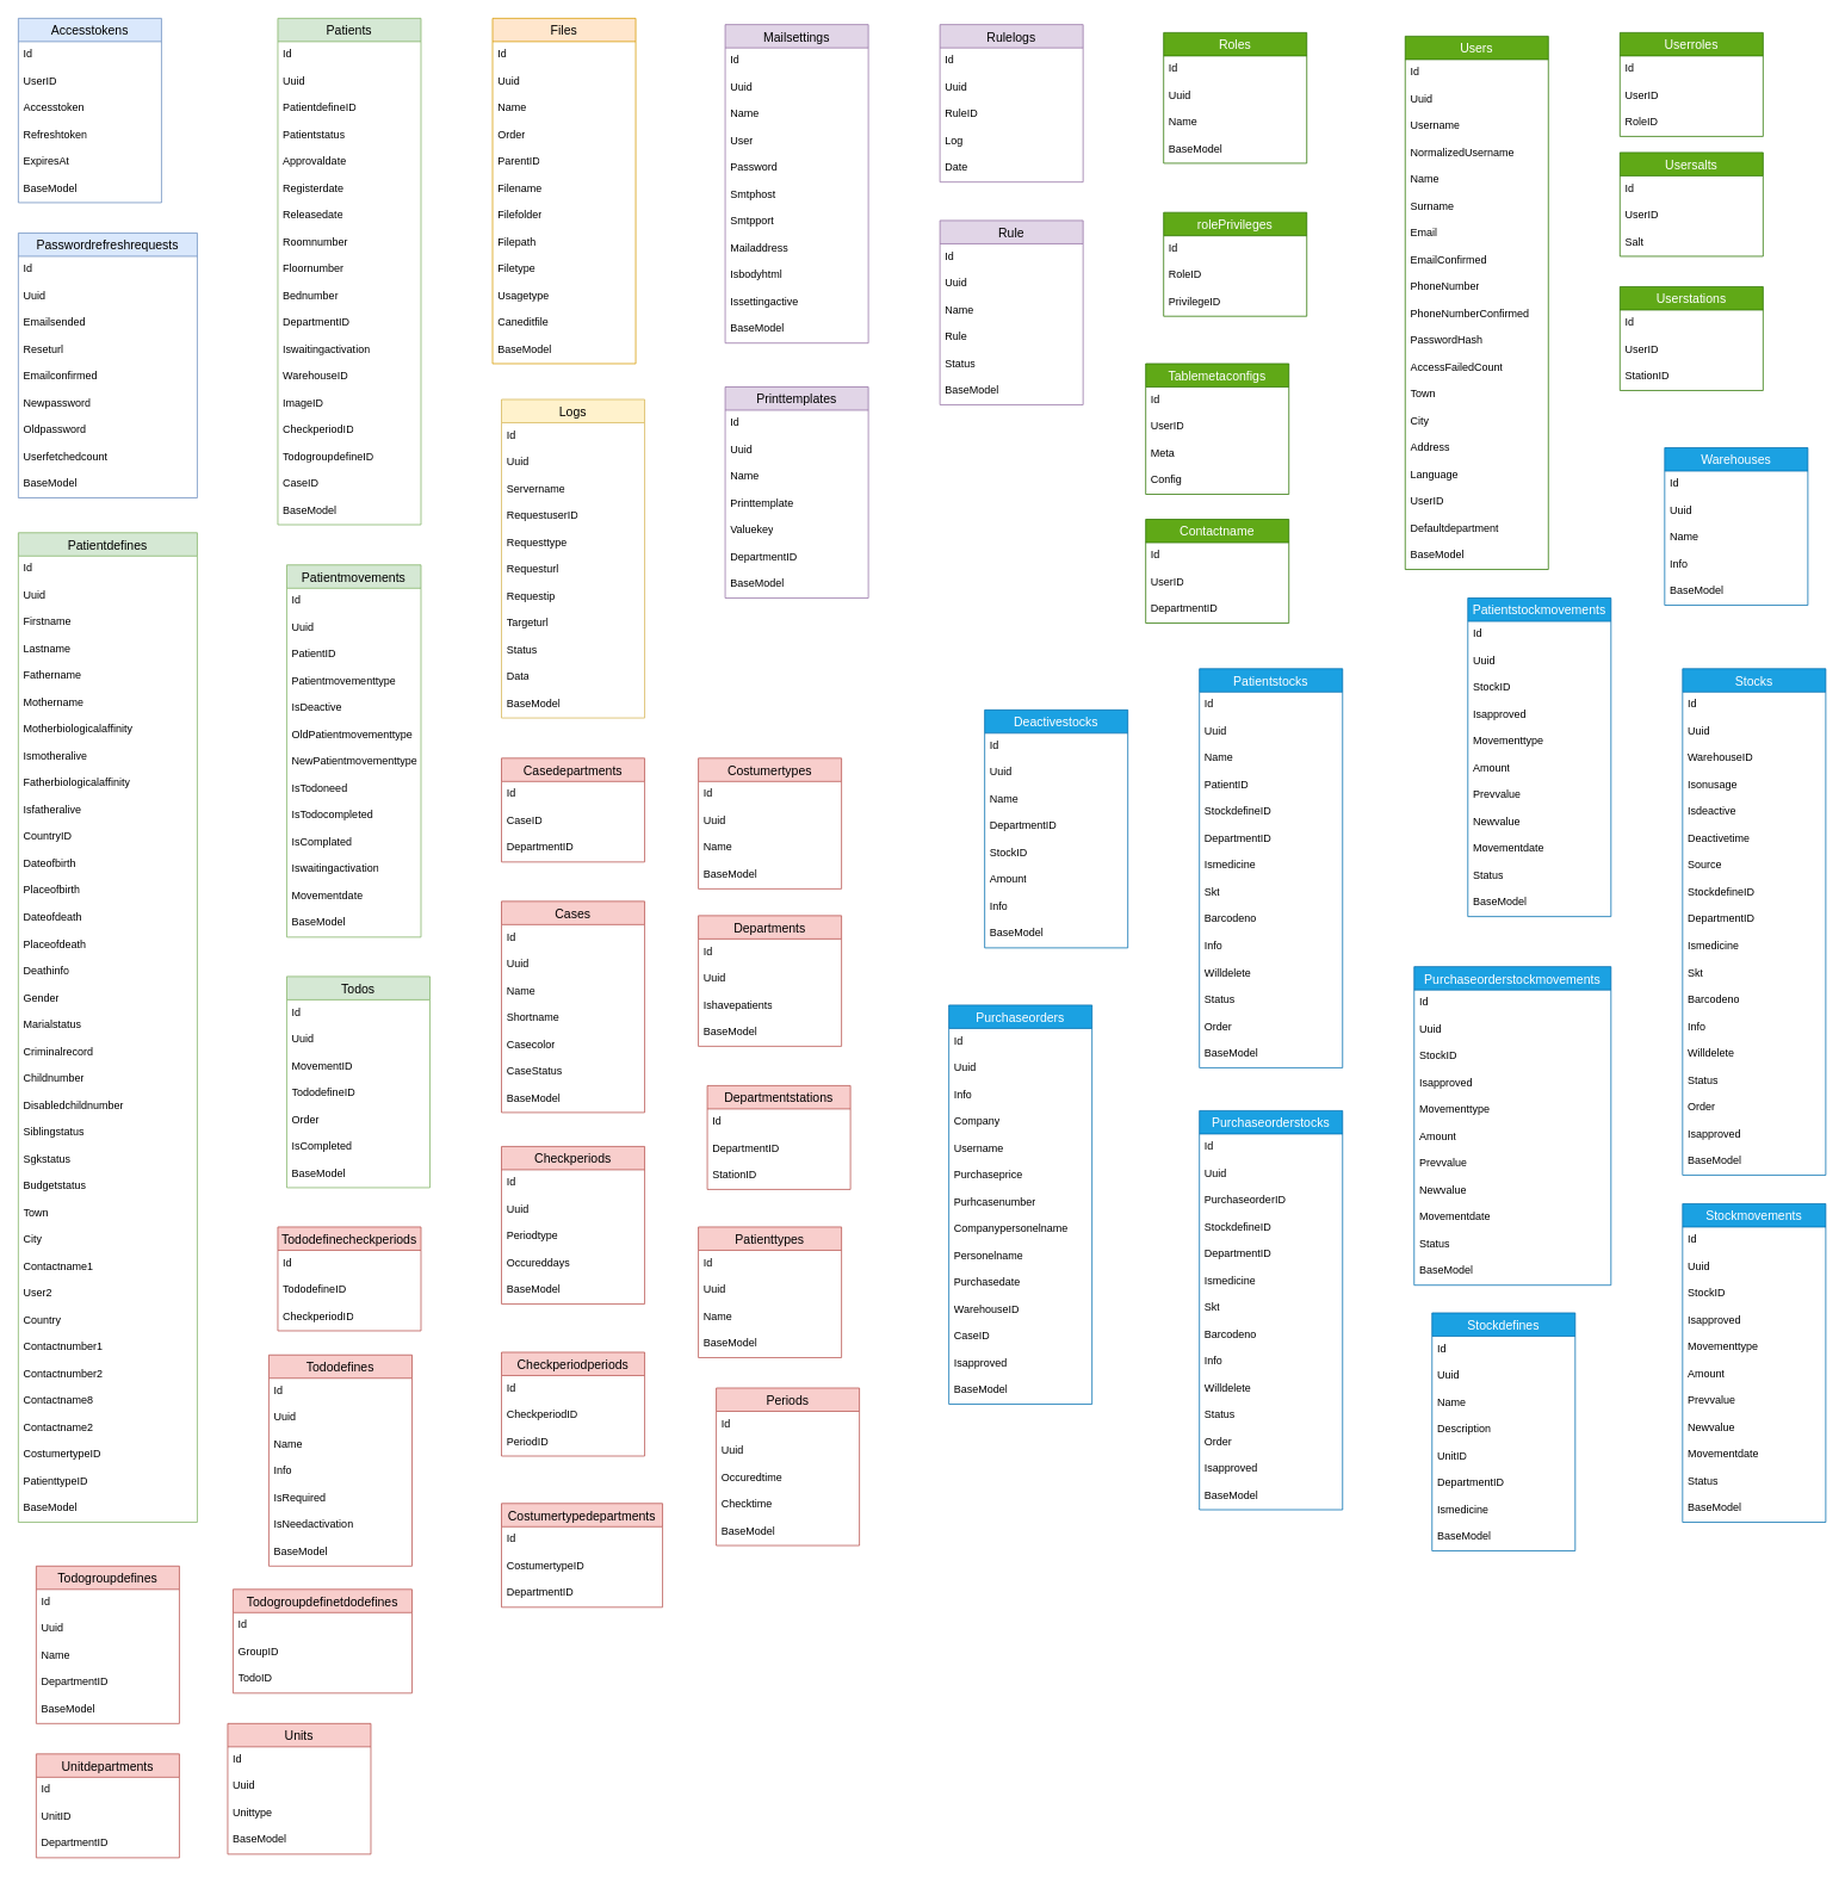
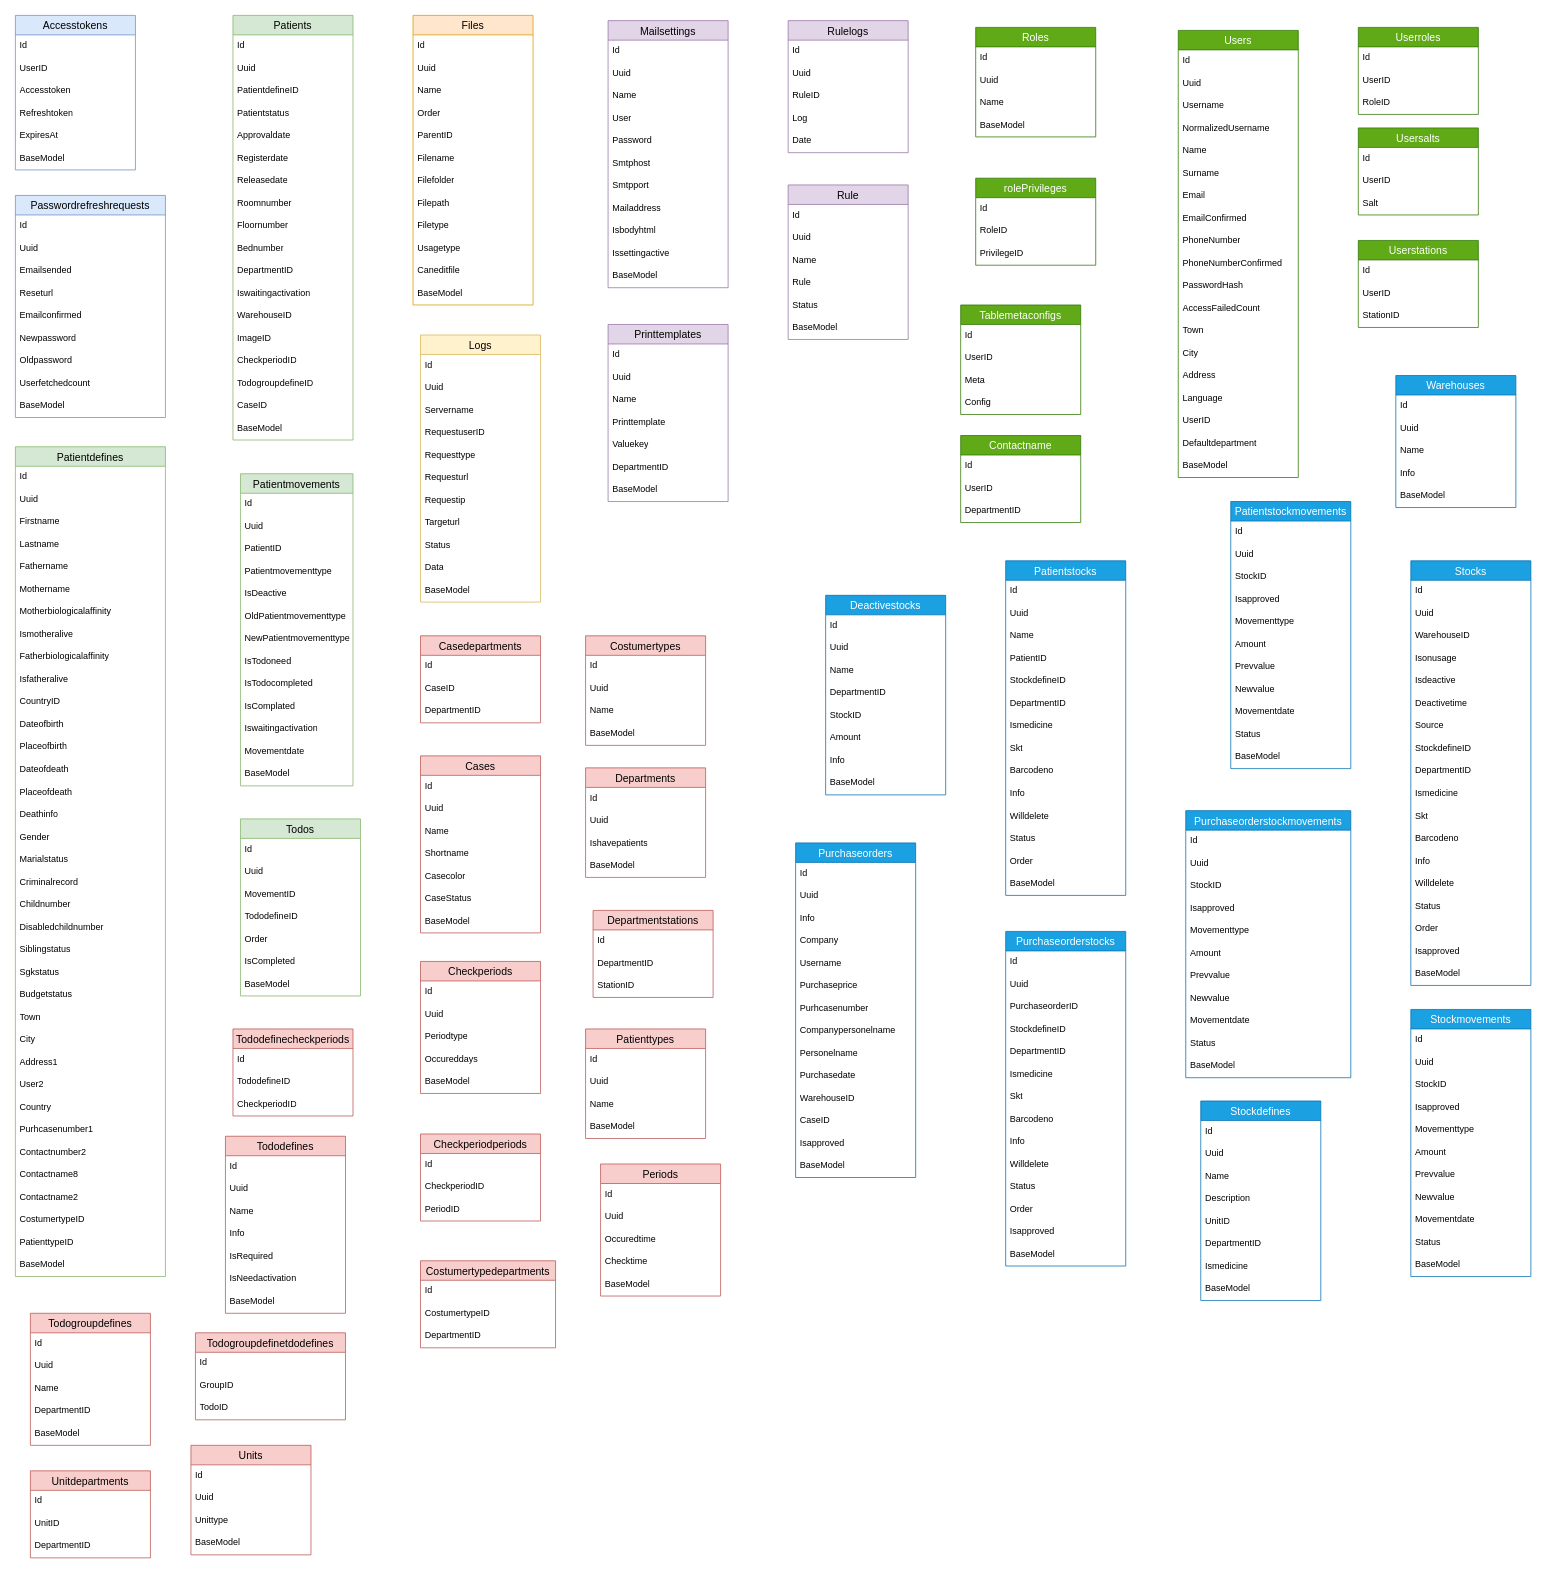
- <mxCell id="46" value="Contactname1" style="text;strokeColor=none;fillColor=none;spacingLeft=4;spacingRight=4;overflow=hidden;rotatable=0;points=[[0,0.5],[1,0.5]];portConstraint=eastwest;fontSize=12;whiteSpace=wrap;html=1;" parent="19" vertex="1"><mxGeometry y="806" width="200" height="30" as="geometry" /></mxCell>
+ <mxCell id="46" value="Address1" style="text;strokeColor=none;fillColor=none;spacingLeft=4;spacingRight=4;overflow=hidden;rotatable=0;points=[[0,0.5],[1,0.5]];portConstraint=eastwest;fontSize=12;whiteSpace=wrap;html=1;" parent="19" vertex="1"><mxGeometry y="806" width="200" height="30" as="geometry" /></mxCell>
- <mxCell id="49" value="Contactnumber1" style="text;strokeColor=none;fillColor=none;spacingLeft=4;spacingRight=4;overflow=hidden;rotatable=0;points=[[0,0.5],[1,0.5]];portConstraint=eastwest;fontSize=12;whiteSpace=wrap;html=1;" parent="19" vertex="1"><mxGeometry y="896" width="200" height="30" as="geometry" /></mxCell>
+ <mxCell id="49" value="Purhcasenumber1" style="text;strokeColor=none;fillColor=none;spacingLeft=4;spacingRight=4;overflow=hidden;rotatable=0;points=[[0,0.5],[1,0.5]];portConstraint=eastwest;fontSize=12;whiteSpace=wrap;html=1;" parent="19" vertex="1"><mxGeometry y="896" width="200" height="30" as="geometry" /></mxCell>
